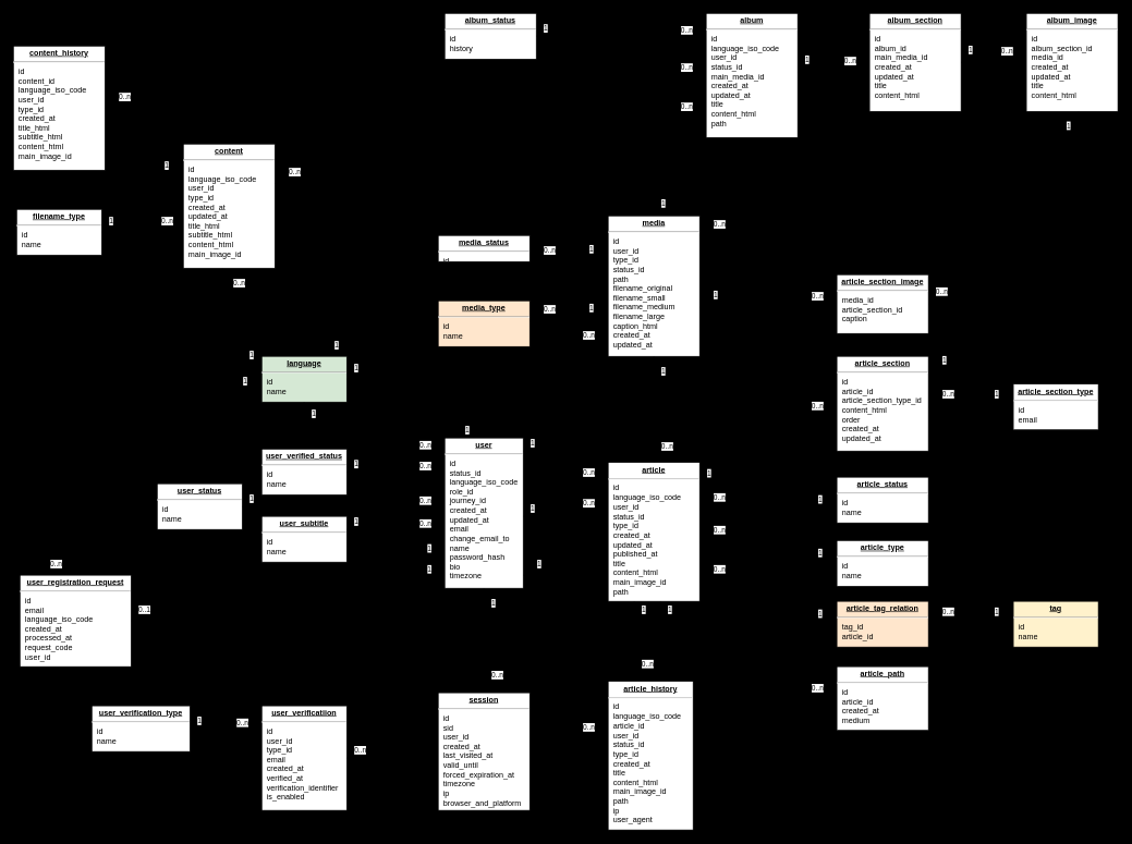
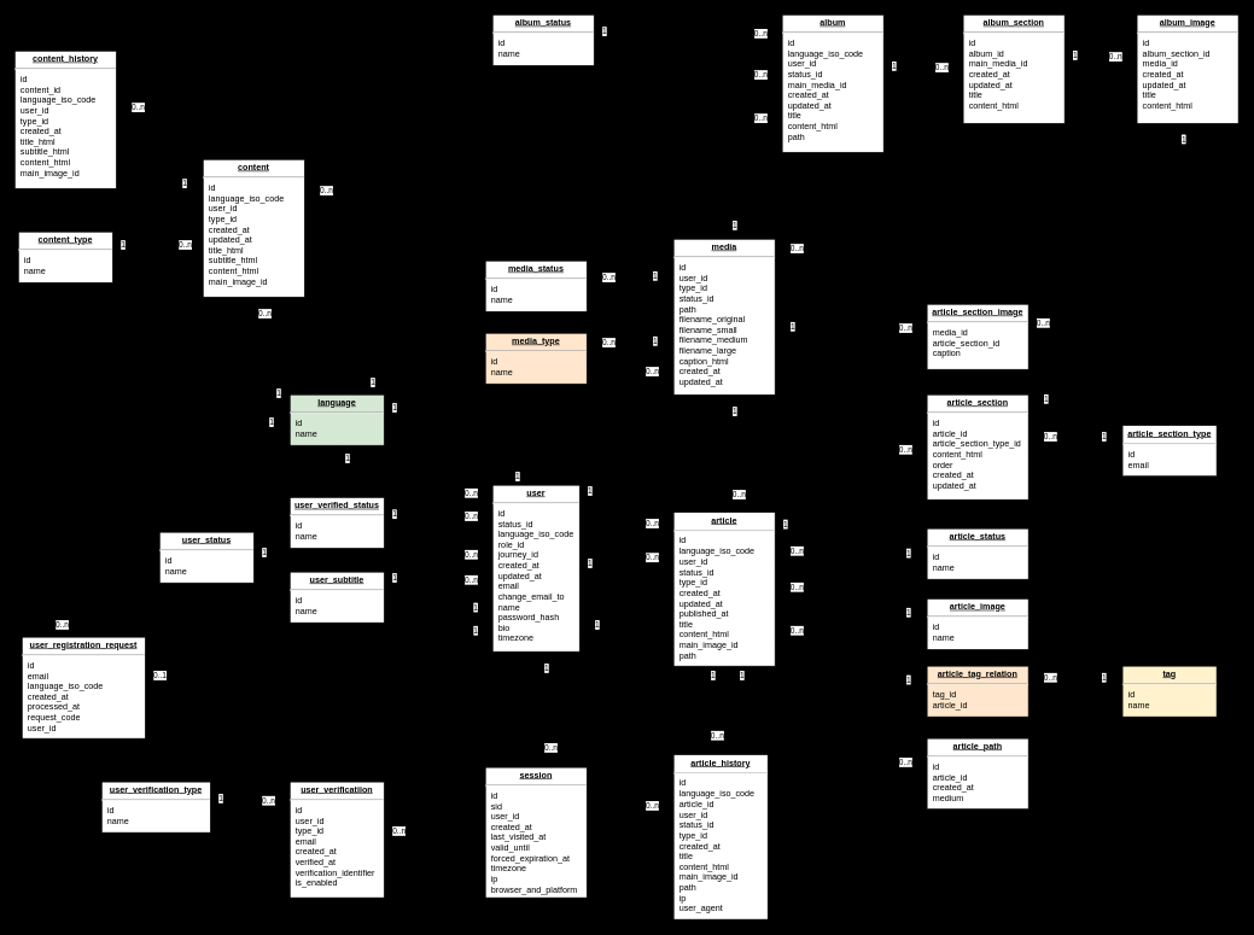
- <mxCell id="120" value="&lt;p style=&quot;margin: 0px ; margin-top: 4px ; text-align: center ; text-decoration: underline&quot;&gt;&lt;b&gt;album_status&lt;/b&gt;&lt;/p&gt;&lt;hr&gt;&lt;p style=&quot;margin: 0px ; margin-left: 8px&quot;&gt;id&lt;/p&gt;&lt;p style=&quot;margin: 0px ; margin-left: 8px&quot;&gt;history&lt;/p&gt;" style="verticalAlign=top;align=left;overflow=fill;fontSize=12;fontFamily=Helvetica;html=1;" parent="1" vertex="1"><mxGeometry x="680" y="20" width="140" height="70" as="geometry" /></mxCell>
+ <mxCell id="120" value="&lt;p style=&quot;margin: 0px ; margin-top: 4px ; text-align: center ; text-decoration: underline&quot;&gt;&lt;b&gt;album_status&lt;/b&gt;&lt;/p&gt;&lt;hr&gt;&lt;p style=&quot;margin: 0px ; margin-left: 8px&quot;&gt;id&lt;/p&gt;&lt;p style=&quot;margin: 0px ; margin-left: 8px&quot;&gt;name&lt;/p&gt;" style="verticalAlign=top;align=left;overflow=fill;fontSize=12;fontFamily=Helvetica;html=1;" parent="1" vertex="1"><mxGeometry x="680" y="20" width="140" height="70" as="geometry" /></mxCell>
- <mxCell id="105" value="&lt;p style=&quot;margin: 0px ; margin-top: 4px ; text-align: center ; text-decoration: underline&quot;&gt;&lt;b&gt;filename_type&lt;/b&gt;&lt;/p&gt;&lt;hr&gt;&lt;p style=&quot;margin: 0px ; margin-left: 8px&quot;&gt;id&lt;/p&gt;&lt;p style=&quot;margin: 0px ; margin-left: 8px&quot;&gt;name&lt;/p&gt;" style="verticalAlign=top;align=left;overflow=fill;fontSize=12;fontFamily=Helvetica;html=1;" parent="1" vertex="1"><mxGeometry x="25" y="320" width="130" height="70" as="geometry" /></mxCell>
+ <mxCell id="105" value="&lt;p style=&quot;margin: 0px ; margin-top: 4px ; text-align: center ; text-decoration: underline&quot;&gt;&lt;b&gt;content_type&lt;/b&gt;&lt;/p&gt;&lt;hr&gt;&lt;p style=&quot;margin: 0px ; margin-left: 8px&quot;&gt;id&lt;/p&gt;&lt;p style=&quot;margin: 0px ; margin-left: 8px&quot;&gt;name&lt;/p&gt;" style="verticalAlign=top;align=left;overflow=fill;fontSize=12;fontFamily=Helvetica;html=1;" parent="1" vertex="1"><mxGeometry x="25" y="320" width="130" height="70" as="geometry" /></mxCell>
- <mxCell id="90" value="&lt;p style=&quot;margin: 0px ; margin-top: 4px ; text-align: center ; text-decoration: underline&quot;&gt;&lt;b&gt;media_status&lt;/b&gt;&lt;/p&gt;&lt;hr&gt;&lt;p style=&quot;margin: 0px ; margin-left: 8px&quot;&gt;id&lt;/p&gt;&lt;p style=&quot;margin: 0px ; margin-left: 8px&quot;&gt;name&lt;/p&gt;" style="verticalAlign=top;align=left;overflow=fill;fontSize=12;fontFamily=Helvetica;html=1;" parent="1" vertex="1"><mxGeometry x="670" y="360" width="140" height="40" as="geometry" /></mxCell>
+ <mxCell id="90" value="&lt;p style=&quot;margin: 0px ; margin-top: 4px ; text-align: center ; text-decoration: underline&quot;&gt;&lt;b&gt;media_status&lt;/b&gt;&lt;/p&gt;&lt;hr&gt;&lt;p style=&quot;margin: 0px ; margin-left: 8px&quot;&gt;id&lt;/p&gt;&lt;p style=&quot;margin: 0px ; margin-left: 8px&quot;&gt;name&lt;/p&gt;" style="verticalAlign=top;align=left;overflow=fill;fontSize=12;fontFamily=Helvetica;html=1;" parent="1" vertex="1"><mxGeometry x="670" y="360" width="140" height="70" as="geometry" /></mxCell>
- <mxCell id="113" value="&lt;p style=&quot;margin: 0px ; margin-top: 4px ; text-align: center ; text-decoration: underline&quot;&gt;&lt;b&gt;user_status&lt;/b&gt;&lt;/p&gt;&lt;hr&gt;&lt;p style=&quot;margin: 0px ; margin-left: 8px&quot;&gt;id&lt;/p&gt;&lt;p style=&quot;margin: 0px ; margin-left: 8px&quot;&gt;name&lt;/p&gt;" style="verticalAlign=top;align=left;overflow=fill;fontSize=12;fontFamily=Helvetica;html=1;" parent="1" vertex="1"><mxGeometry x="240" y="740" width="130" height="70" as="geometry" /></mxCell>
+ <mxCell id="113" value="&lt;p style=&quot;margin: 0px ; margin-top: 4px ; text-align: center ; text-decoration: underline&quot;&gt;&lt;b&gt;user_status&lt;/b&gt;&lt;/p&gt;&lt;hr&gt;&lt;p style=&quot;margin: 0px ; margin-left: 8px&quot;&gt;id&lt;/p&gt;&lt;p style=&quot;margin: 0px ; margin-left: 8px&quot;&gt;name&lt;/p&gt;" style="verticalAlign=top;align=left;overflow=fill;fontSize=12;fontFamily=Helvetica;html=1;" parent="1" vertex="1"><mxGeometry x="220" y="735" width="130" height="70" as="geometry" /></mxCell>
- <mxCell id="44" value="&lt;p style=&quot;margin: 0px ; margin-top: 4px ; text-align: center ; text-decoration: underline&quot;&gt;&lt;b&gt;article_type&lt;/b&gt;&lt;/p&gt;&lt;hr&gt;&lt;p style=&quot;margin: 0px ; margin-left: 8px&quot;&gt;id&lt;/p&gt;&lt;p style=&quot;margin: 0px ; margin-left: 8px&quot;&gt;name&lt;/p&gt;" style="verticalAlign=top;align=left;overflow=fill;fontSize=12;fontFamily=Helvetica;html=1;" parent="1" vertex="1"><mxGeometry x="1280" y="827" width="140" height="70" as="geometry" /></mxCell>
+ <mxCell id="44" value="&lt;p style=&quot;margin: 0px ; margin-top: 4px ; text-align: center ; text-decoration: underline&quot;&gt;&lt;b&gt;article_image&lt;/b&gt;&lt;/p&gt;&lt;hr&gt;&lt;p style=&quot;margin: 0px ; margin-left: 8px&quot;&gt;id&lt;/p&gt;&lt;p style=&quot;margin: 0px ; margin-left: 8px&quot;&gt;name&lt;/p&gt;" style="verticalAlign=top;align=left;overflow=fill;fontSize=12;fontFamily=Helvetica;html=1;" parent="1" vertex="1"><mxGeometry x="1280" y="827" width="140" height="70" as="geometry" /></mxCell>
